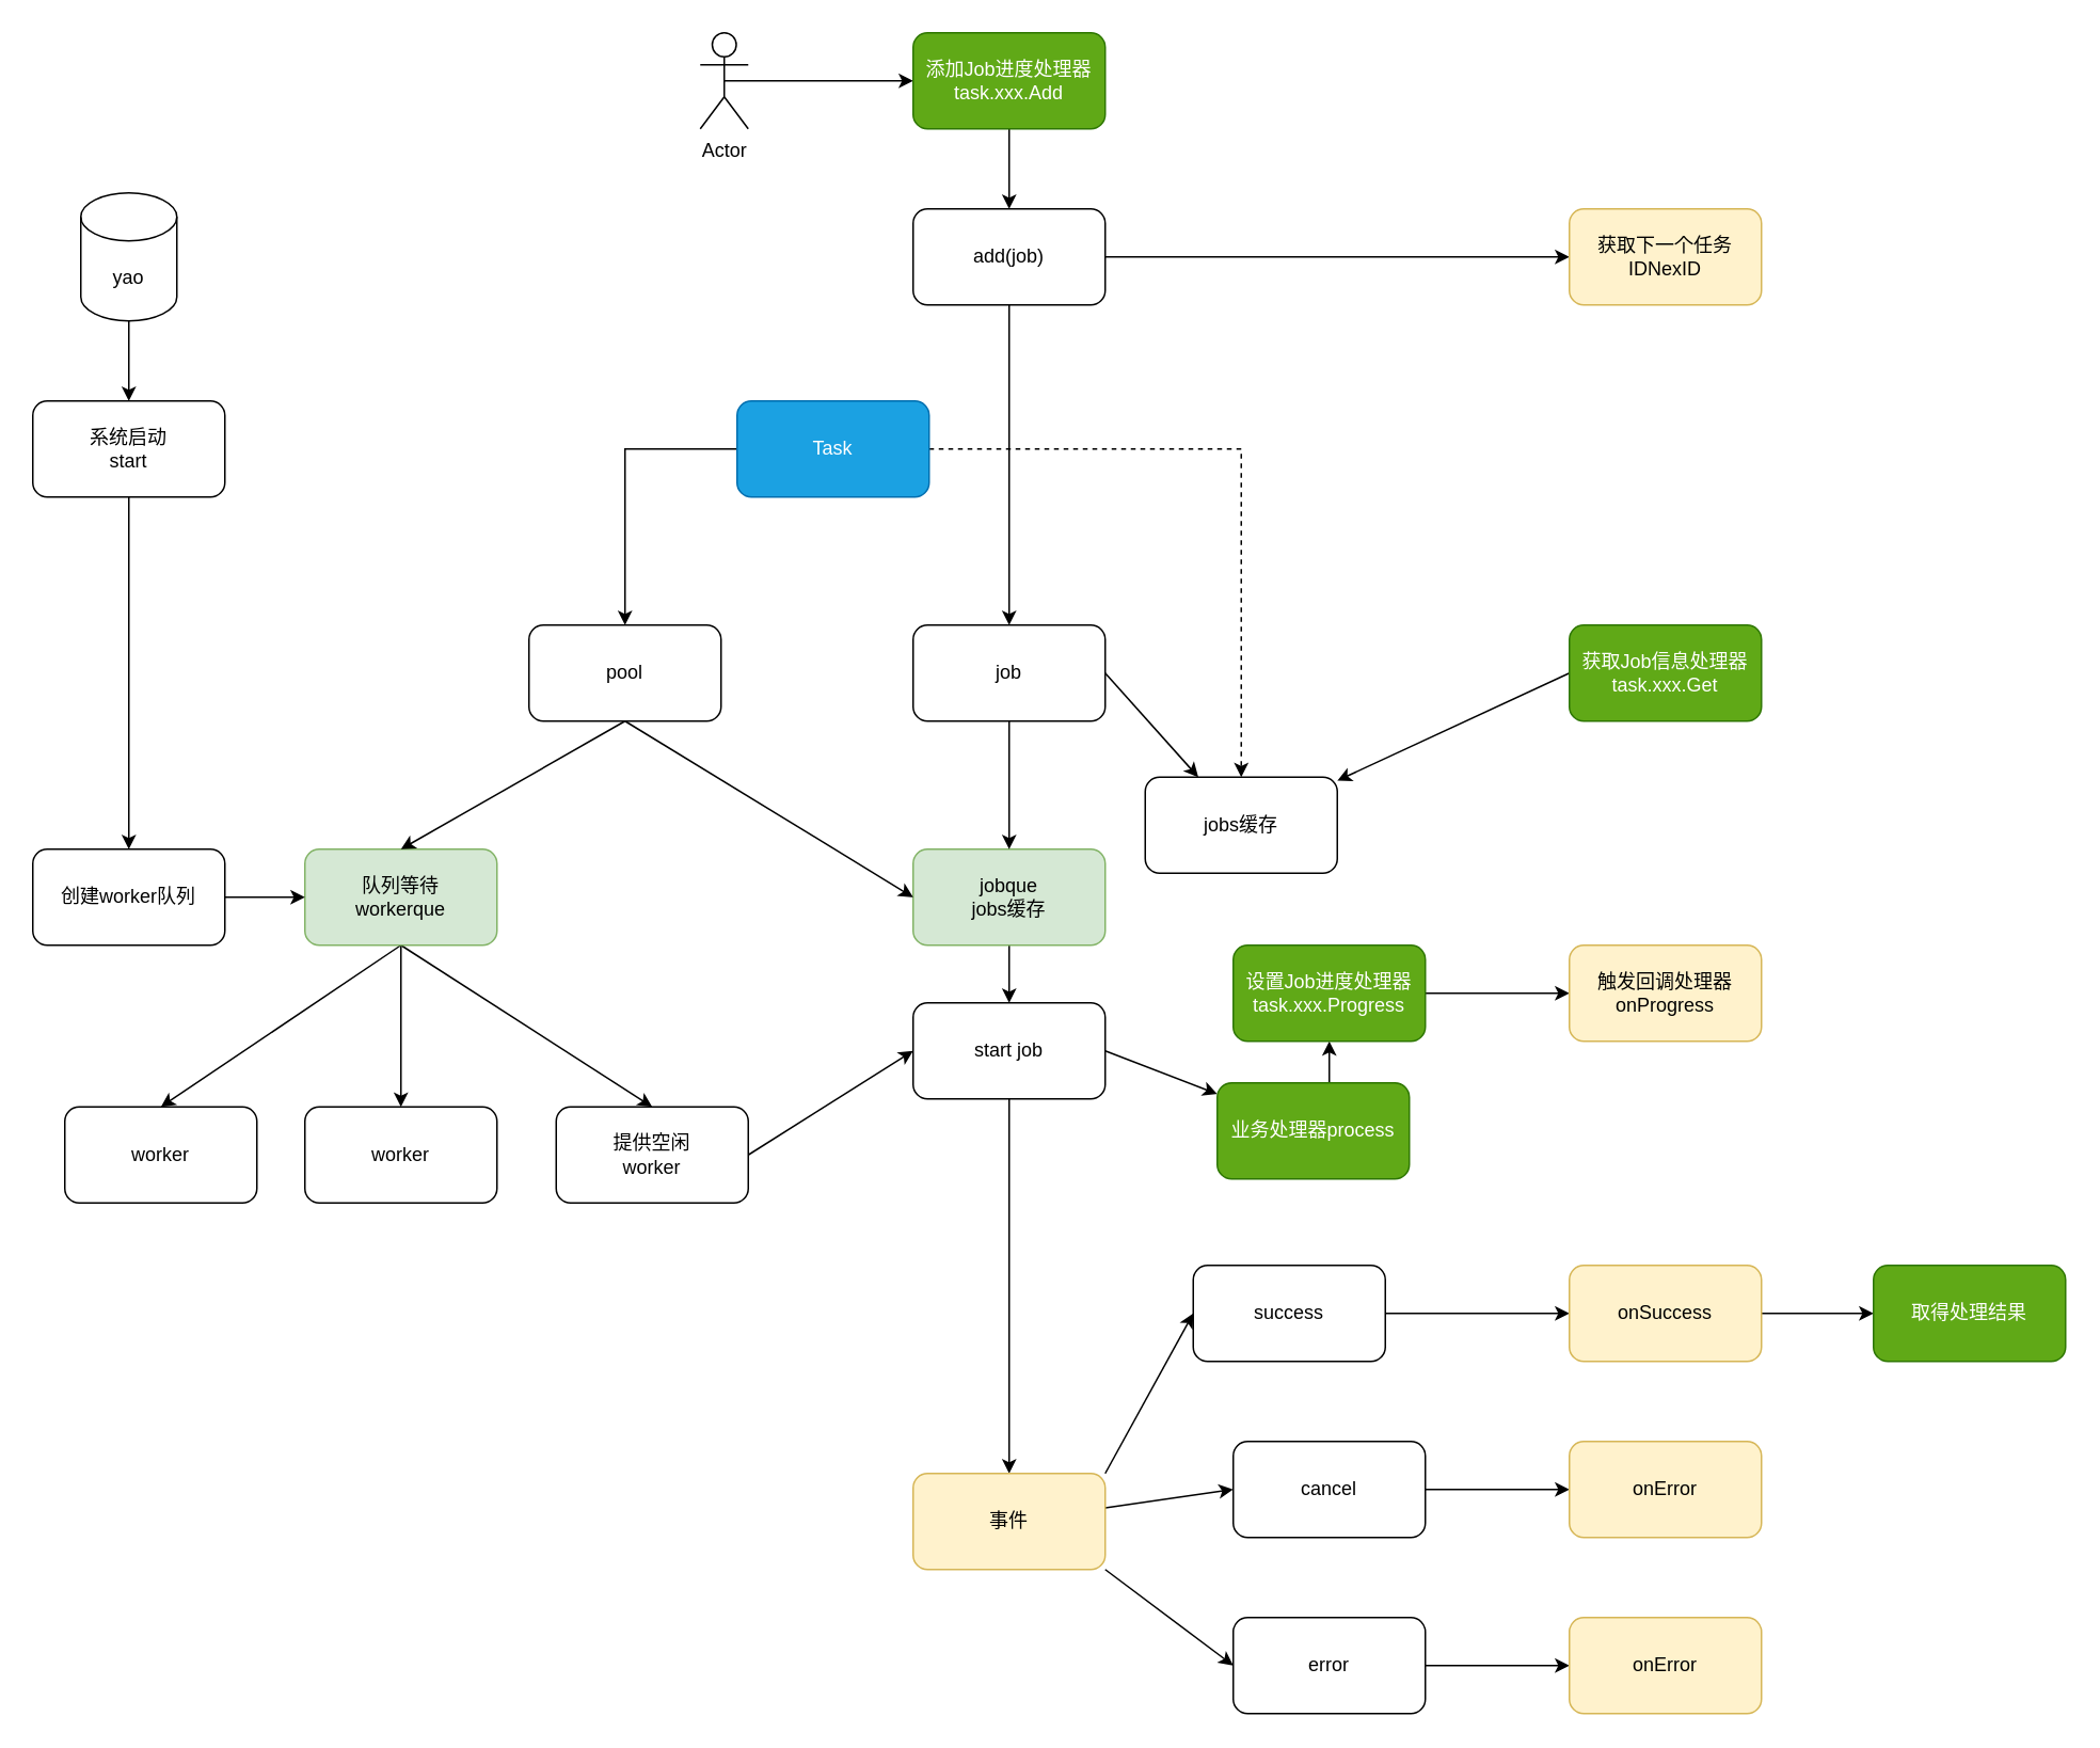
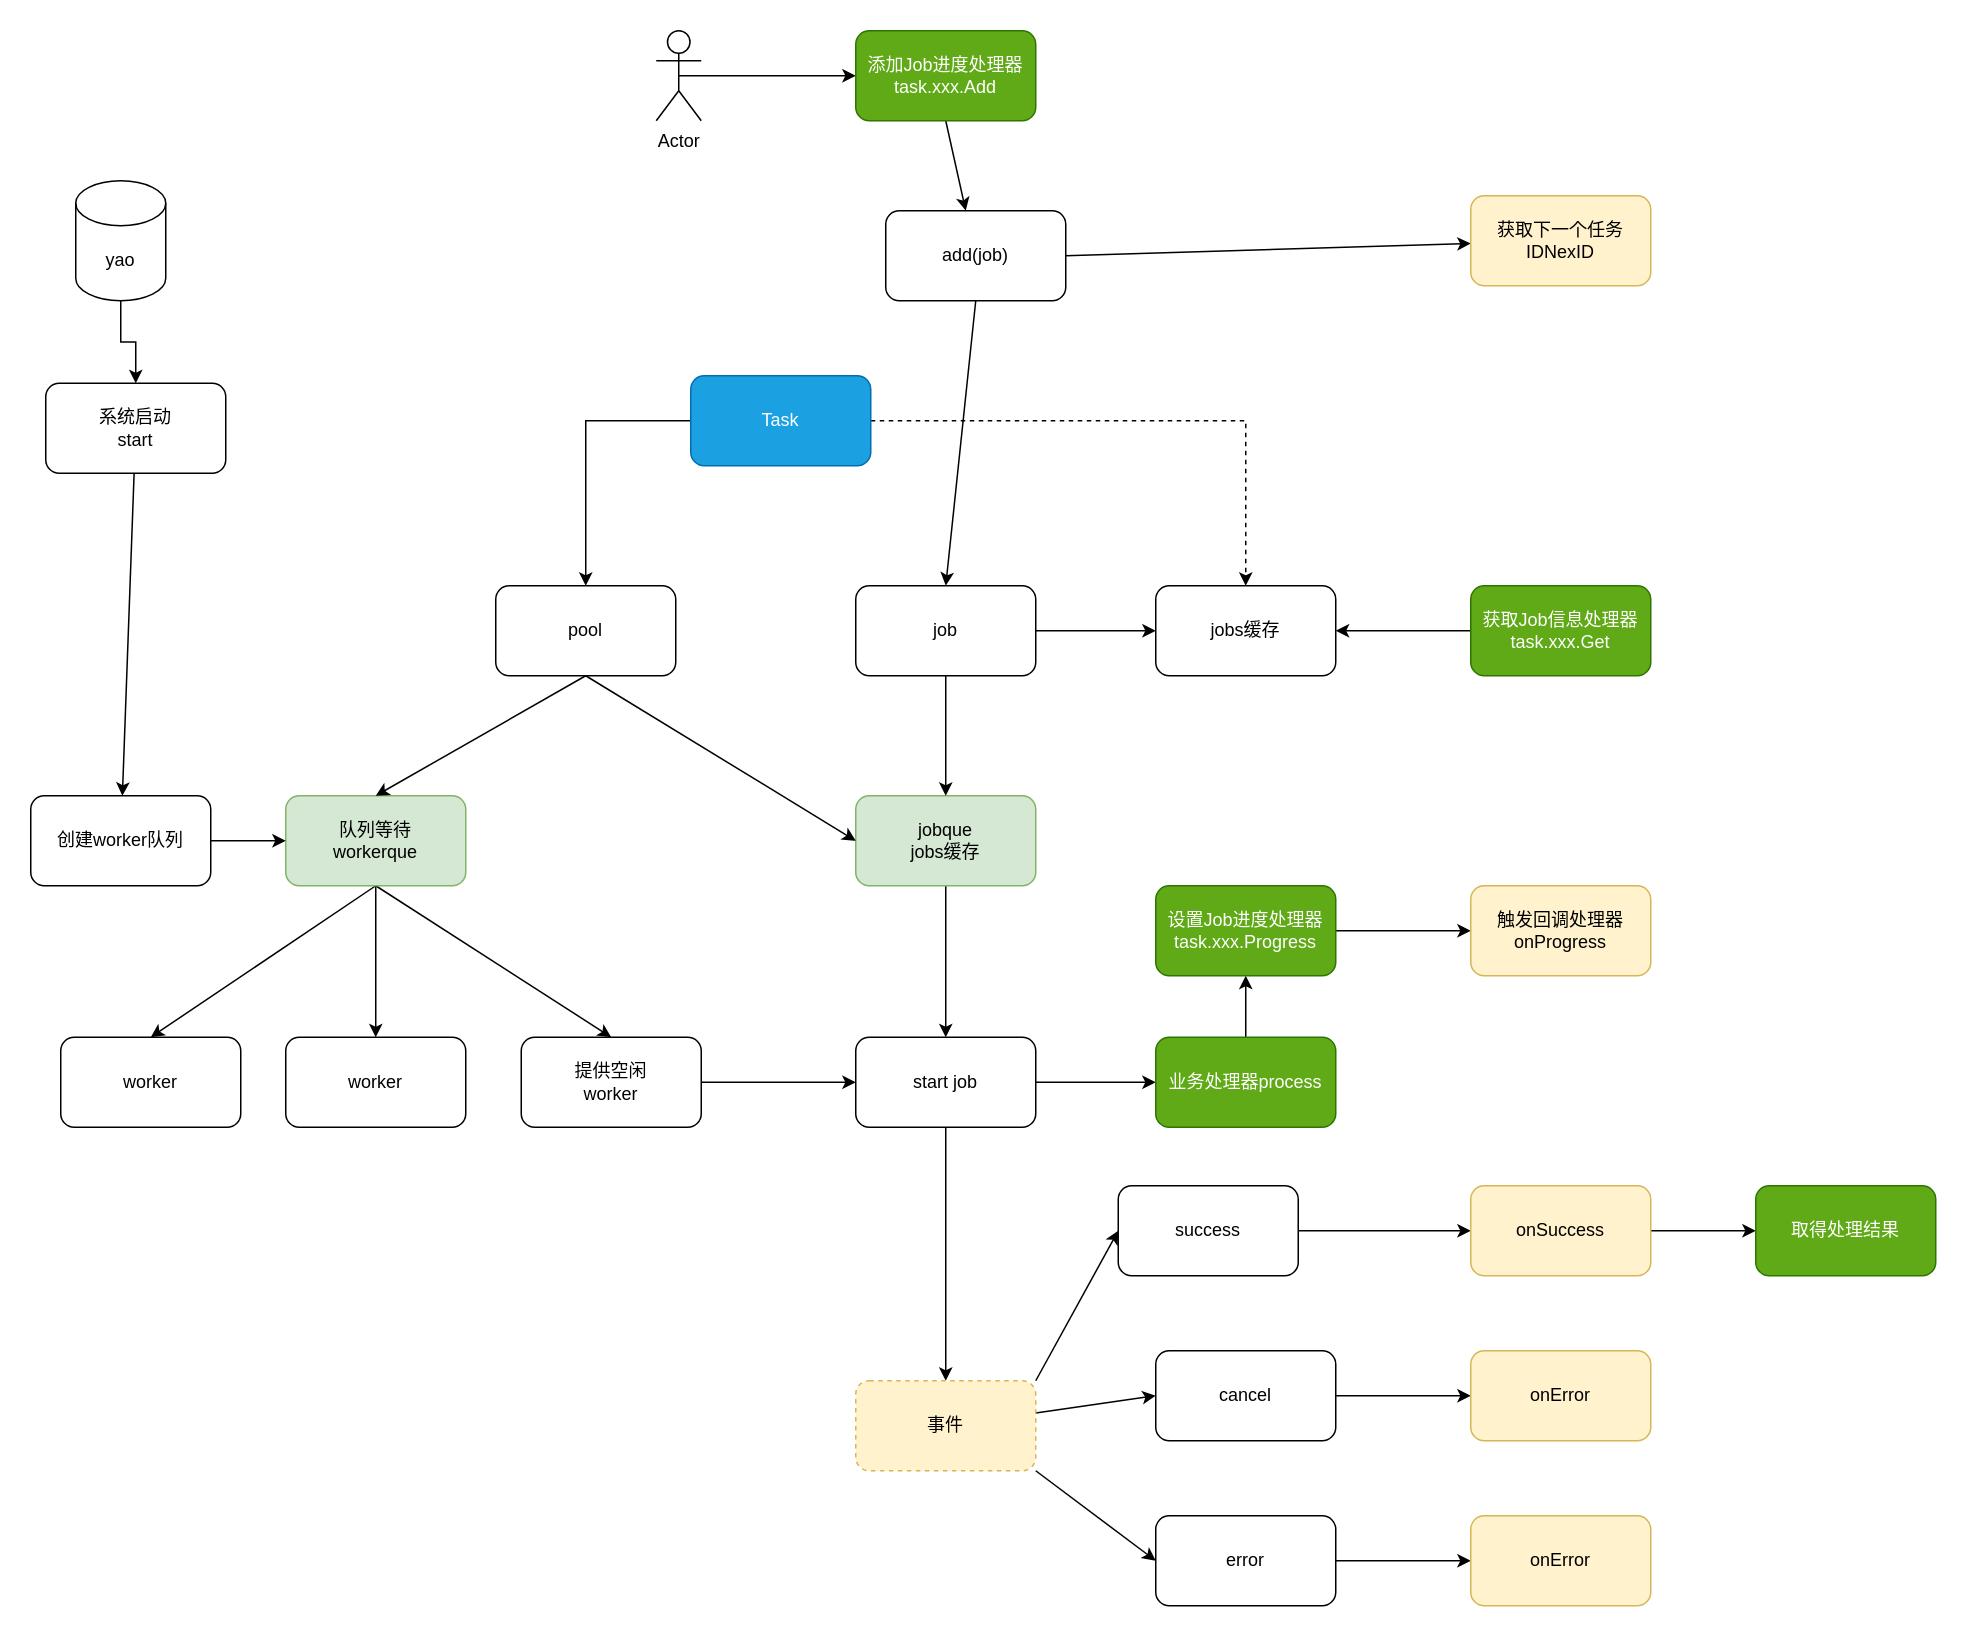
- <mxCell id="22" value="add(job)" style="rounded=1;whiteSpace=wrap;html=1;fillColor=default;strokeColor=default;" parent="1" vertex="1"><mxGeometry x="570" y="130" width="120" height="60" as="geometry" /></mxCell>
+ <mxCell id="22" value="add(job)" style="rounded=1;whiteSpace=wrap;html=1;fillColor=default;strokeColor=default;" parent="1" vertex="1"><mxGeometry x="590" y="140" width="120" height="60" as="geometry" /></mxCell>
- <mxCell id="19" value="系统启动&lt;br&gt;start" style="rounded=1;whiteSpace=wrap;html=1;" parent="1" vertex="1"><mxGeometry x="20" y="250" width="120" height="60" as="geometry" /></mxCell>
+ <mxCell id="19" value="系统启动&lt;br&gt;start" style="rounded=1;whiteSpace=wrap;html=1;" parent="1" vertex="1"><mxGeometry x="30" y="255" width="120" height="60" as="geometry" /></mxCell>
- <mxCell id="11" value="jobs缓存" style="rounded=1;whiteSpace=wrap;html=1;" parent="1" vertex="1"><mxGeometry x="715" y="485" width="120" height="60" as="geometry" /></mxCell>
+ <mxCell id="11" value="jobs缓存" style="rounded=1;whiteSpace=wrap;html=1;" parent="1" vertex="1"><mxGeometry x="770" y="390" width="120" height="60" as="geometry" /></mxCell>
- <mxCell id="17" value="start job" style="rounded=1;whiteSpace=wrap;html=1;" parent="1" vertex="1"><mxGeometry x="570" y="626" width="120" height="60" as="geometry" /></mxCell>
+ <mxCell id="17" value="start job" style="rounded=1;whiteSpace=wrap;html=1;" parent="1" vertex="1"><mxGeometry x="570" y="691" width="120" height="60" as="geometry" /></mxCell>
- <mxCell id="50" value="业务处理器process" style="rounded=1;whiteSpace=wrap;html=1;fillColor=#60a917;strokeColor=#2D7600;fontColor=#ffffff;" parent="1" vertex="1"><mxGeometry x="760" y="676" width="120" height="60" as="geometry" /></mxCell>
+ <mxCell id="50" value="业务处理器process" style="rounded=1;whiteSpace=wrap;html=1;fillColor=#60a917;strokeColor=#2D7600;fontColor=#ffffff;" parent="1" vertex="1"><mxGeometry x="770" y="691" width="120" height="60" as="geometry" /></mxCell>
- <mxCell id="35" value="事件" style="whiteSpace=wrap;html=1;rounded=1;fillColor=#fff2cc;strokeColor=#d6b656;" parent="1" vertex="1"><mxGeometry x="570" y="920" width="120" height="60" as="geometry" /></mxCell>
+ <mxCell id="35" value="事件" style="whiteSpace=wrap;html=1;rounded=1;fillColor=#fff2cc;strokeColor=#d6b656;dashed=1;" parent="1" vertex="1"><mxGeometry x="570" y="920" width="120" height="60" as="geometry" /></mxCell>
